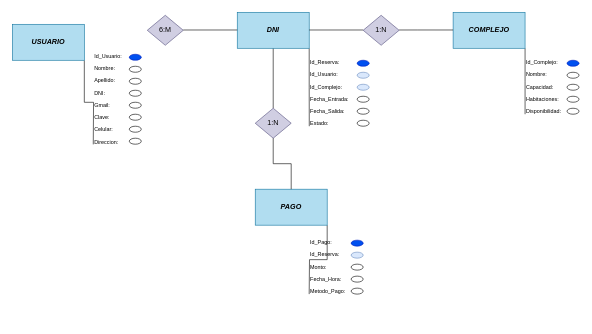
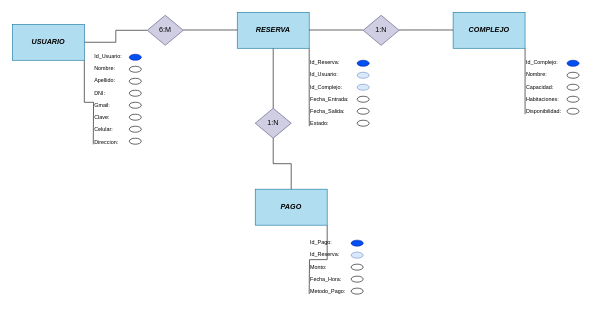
- <mxCell id="7" value="&lt;b&gt;&lt;i&gt;DNI&lt;/i&gt;&lt;/b&gt;" style="whiteSpace=wrap;html=1;fillColor=#b1ddf0;strokeColor=#10739e;" parent="1" vertex="1"><mxGeometry x="395" y="20" width="120" height="60" as="geometry" /></mxCell>
+ <mxCell id="7" value="&lt;b&gt;&lt;i&gt;RESERVA&lt;/i&gt;&lt;/b&gt;" style="whiteSpace=wrap;html=1;fillColor=#b1ddf0;strokeColor=#10739e;" parent="1" vertex="1"><mxGeometry x="395" y="20" width="120" height="60" as="geometry" /></mxCell>
+ <mxCell id="2" style="edgeStyle=orthogonalEdgeStyle;rounded=0;orthogonalLoop=1;jettySize=auto;html=1;exitX=1;exitY=0.5;exitDx=0;exitDy=0;entryX=0;entryY=0.5;entryDx=0;entryDy=0;endArrow=none;endFill=0;" parent="1" source="4" target="13" edge="1"><mxGeometry relative="1" as="geometry" /></mxCell>
